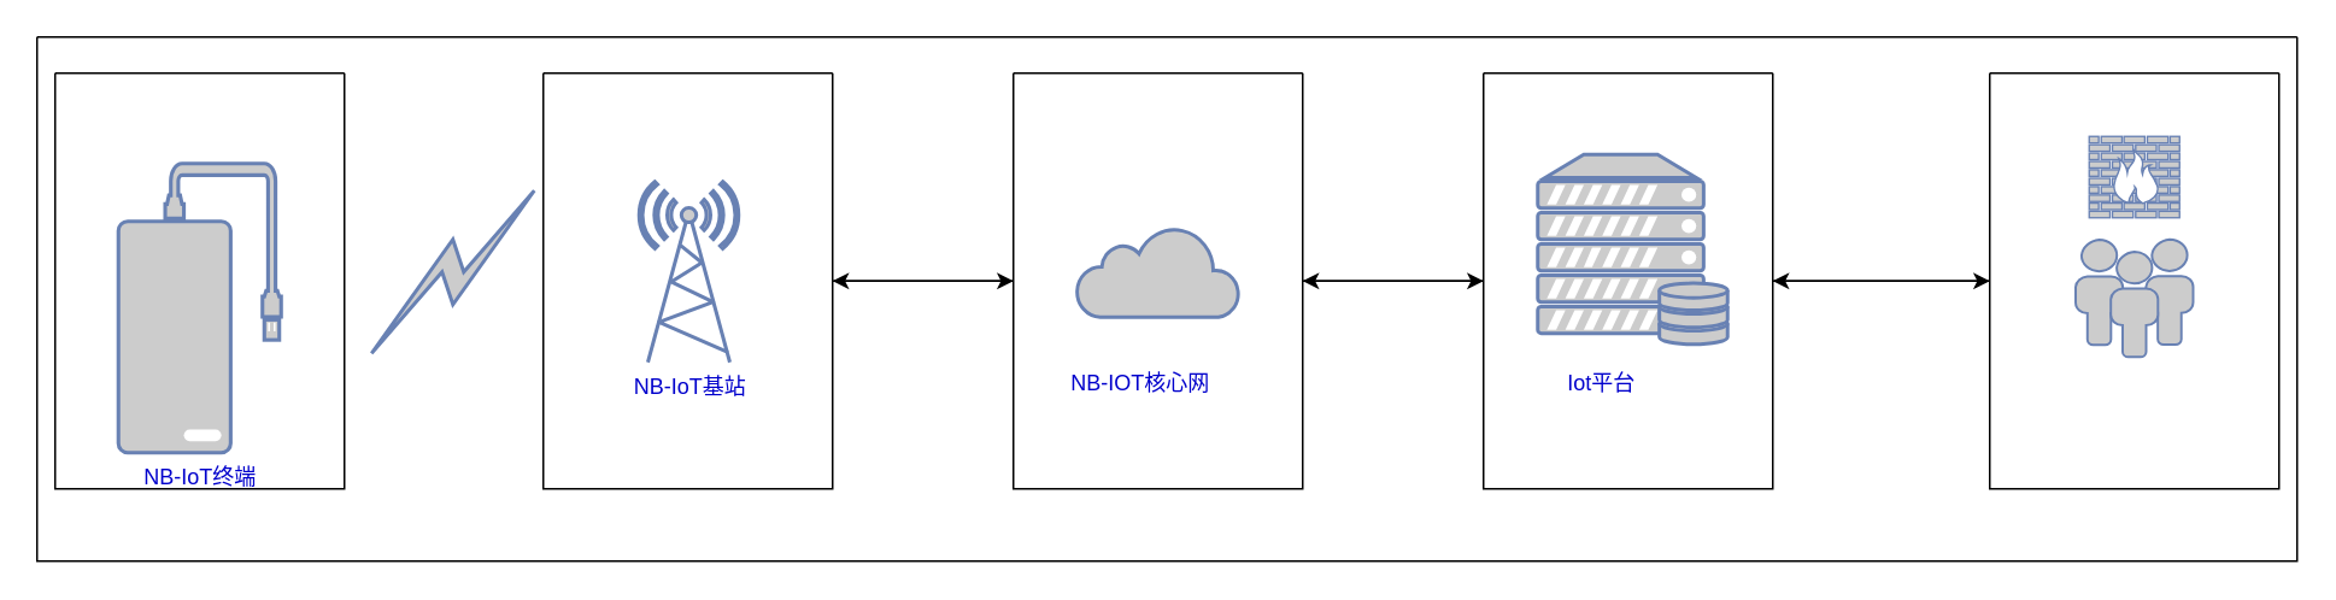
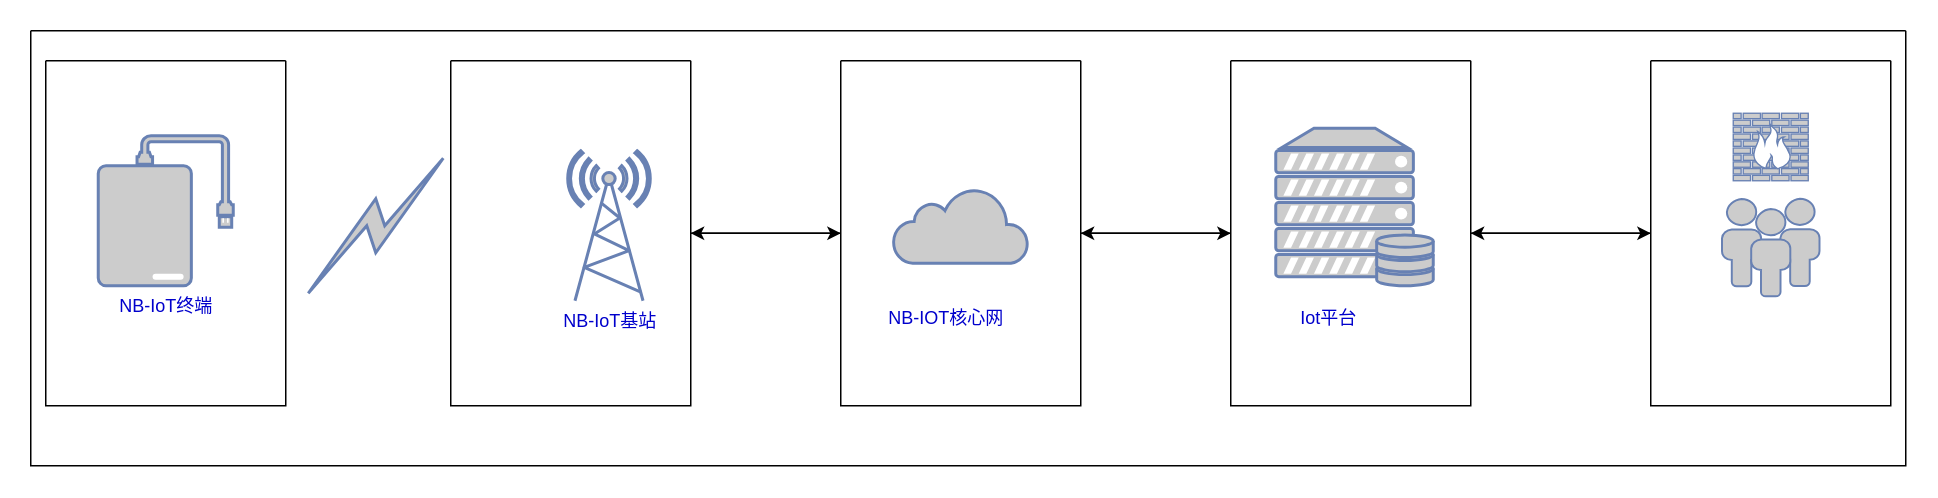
- <mxCell id="6" value="&lt;font color=&quot;#0000CC&quot;&gt;NB-IoT基站&lt;/font&gt;" style="fontColor=#0066CC;verticalAlign=top;verticalLabelPosition=bottom;labelPosition=center;align=center;html=1;outlineConnect=0;fillColor=#CCCCCC;strokeColor=#6881B3;gradientColor=none;gradientDirection=north;strokeWidth=2;shape=mxgraph.networks.radio_tower;" vertex="1" parent="5"><mxGeometry x="53" y="60" width="55" height="100" as="geometry" /></mxCell>
+ <mxCell id="6" value="&lt;font color=&quot;#0000CC&quot;&gt;NB-IoT基站&lt;/font&gt;" style="fontColor=#0066CC;verticalAlign=top;verticalLabelPosition=bottom;labelPosition=center;align=center;html=1;outlineConnect=0;fillColor=#CCCCCC;strokeColor=#6881B3;gradientColor=none;gradientDirection=north;strokeWidth=2;shape=mxgraph.networks.radio_tower;" vertex="1" parent="5"><mxGeometry x="78" y="60" width="55" height="100" as="geometry" /></mxCell>
- <mxCell id="4" value="&lt;font color=&quot;#0000CC&quot;&gt;NB-IoT终端&lt;/font&gt;" style="fontColor=#0066CC;verticalAlign=top;verticalLabelPosition=bottom;labelPosition=center;align=center;html=1;outlineConnect=0;fillColor=#CCCCCC;strokeColor=#6881B3;gradientColor=none;gradientDirection=north;strokeWidth=2;shape=mxgraph.networks.external_storage;" vertex="1" parent="3"><mxGeometry x="35" y="50" width="90" height="160" as="geometry" /></mxCell>
+ <mxCell id="4" value="&lt;font color=&quot;#0000CC&quot;&gt;NB-IoT终端&lt;/font&gt;" style="fontColor=#0066CC;verticalAlign=top;verticalLabelPosition=bottom;labelPosition=center;align=center;html=1;outlineConnect=0;fillColor=#CCCCCC;strokeColor=#6881B3;gradientColor=none;gradientDirection=north;strokeWidth=2;shape=mxgraph.networks.external_storage;" vertex="1" parent="3"><mxGeometry x="35" y="50" width="90" height="100" as="geometry" /></mxCell>
